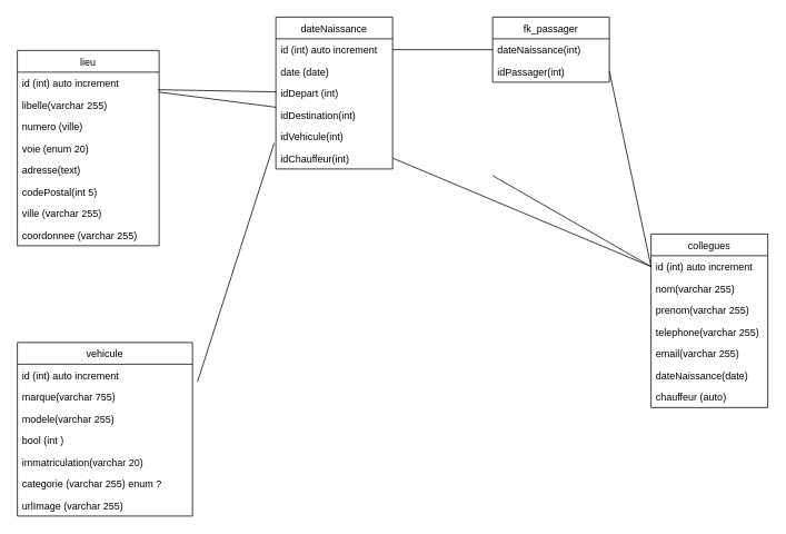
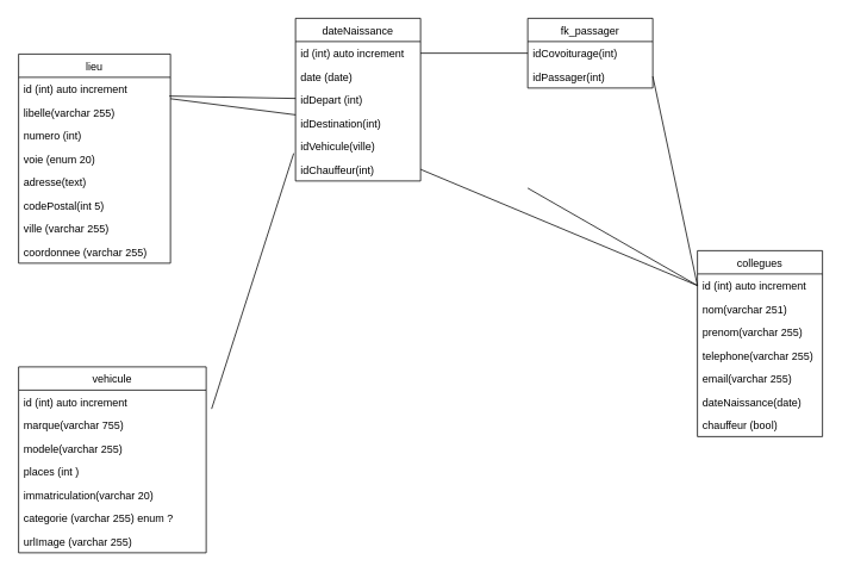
- <mxCell id="22" value="dateNaissance(int)" style="text;strokeColor=none;fillColor=none;align=left;verticalAlign=top;spacingLeft=4;spacingRight=4;overflow=hidden;rotatable=0;points=[[0,0.5],[1,0.5]];portConstraint=eastwest;" parent="21" vertex="1"><mxGeometry y="26" width="140" height="26" as="geometry" /></mxCell>
+ <mxCell id="22" value="idCovoiturage(int)" style="text;strokeColor=none;fillColor=none;align=left;verticalAlign=top;spacingLeft=4;spacingRight=4;overflow=hidden;rotatable=0;points=[[0,0.5],[1,0.5]];portConstraint=eastwest;" parent="21" vertex="1"><mxGeometry y="26" width="140" height="26" as="geometry" /></mxCell>
- <mxCell id="38" value="numero (ville)" style="text;strokeColor=none;fillColor=none;align=left;verticalAlign=top;spacingLeft=4;spacingRight=4;overflow=hidden;rotatable=0;points=[[0,0.5],[1,0.5]];portConstraint=eastwest;" parent="35" vertex="1"><mxGeometry y="78" width="170" height="26" as="geometry" /></mxCell>
+ <mxCell id="38" value="numero (int)" style="text;strokeColor=none;fillColor=none;align=left;verticalAlign=top;spacingLeft=4;spacingRight=4;overflow=hidden;rotatable=0;points=[[0,0.5],[1,0.5]];portConstraint=eastwest;" parent="35" vertex="1"><mxGeometry y="78" width="170" height="26" as="geometry" /></mxCell>
- <mxCell id="7" value="idVehicule(int)" style="text;strokeColor=none;fillColor=none;align=left;verticalAlign=top;spacingLeft=4;spacingRight=4;overflow=hidden;rotatable=0;points=[[0,0.5],[1,0.5]];portConstraint=eastwest;" vertex="1" parent="2"><mxGeometry y="130" width="140" height="26" as="geometry" /></mxCell>
+ <mxCell id="7" value="idVehicule(ville)" style="text;strokeColor=none;fillColor=none;align=left;verticalAlign=top;spacingLeft=4;spacingRight=4;overflow=hidden;rotatable=0;points=[[0,0.5],[1,0.5]];portConstraint=eastwest;" vertex="1" parent="2"><mxGeometry y="130" width="140" height="26" as="geometry" /></mxCell>
- <mxCell id="15" value="nom(varchar 255)" style="text;strokeColor=none;fillColor=none;align=left;verticalAlign=top;spacingLeft=4;spacingRight=4;overflow=hidden;rotatable=0;points=[[0,0.5],[1,0.5]];portConstraint=eastwest;" parent="13" vertex="1"><mxGeometry y="52" width="140" height="26" as="geometry" /></mxCell>
+ <mxCell id="15" value="nom(varchar 251)" style="text;strokeColor=none;fillColor=none;align=left;verticalAlign=top;spacingLeft=4;spacingRight=4;overflow=hidden;rotatable=0;points=[[0,0.5],[1,0.5]];portConstraint=eastwest;" parent="13" vertex="1"><mxGeometry y="52" width="140" height="26" as="geometry" /></mxCell>
- <mxCell id="20" value="chauffeur (auto)" style="text;strokeColor=none;fillColor=none;align=left;verticalAlign=top;spacingLeft=4;spacingRight=4;overflow=hidden;rotatable=0;points=[[0,0.5],[1,0.5]];portConstraint=eastwest;" vertex="1" parent="13"><mxGeometry y="182" width="140" height="26" as="geometry" /></mxCell>
+ <mxCell id="20" value="chauffeur (bool)" style="text;strokeColor=none;fillColor=none;align=left;verticalAlign=top;spacingLeft=4;spacingRight=4;overflow=hidden;rotatable=0;points=[[0,0.5],[1,0.5]];portConstraint=eastwest;" vertex="1" parent="13"><mxGeometry y="182" width="140" height="26" as="geometry" /></mxCell>
- <mxCell id="31" value="bool (int )" style="text;strokeColor=none;fillColor=none;align=left;verticalAlign=top;spacingLeft=4;spacingRight=4;overflow=hidden;rotatable=0;points=[[0,0.5],[1,0.5]];portConstraint=eastwest;" vertex="1" parent="27"><mxGeometry y="104" width="210" height="26" as="geometry" /></mxCell>
+ <mxCell id="31" value="places (int )" style="text;strokeColor=none;fillColor=none;align=left;verticalAlign=top;spacingLeft=4;spacingRight=4;overflow=hidden;rotatable=0;points=[[0,0.5],[1,0.5]];portConstraint=eastwest;" vertex="1" parent="27"><mxGeometry y="104" width="210" height="26" as="geometry" /></mxCell>
